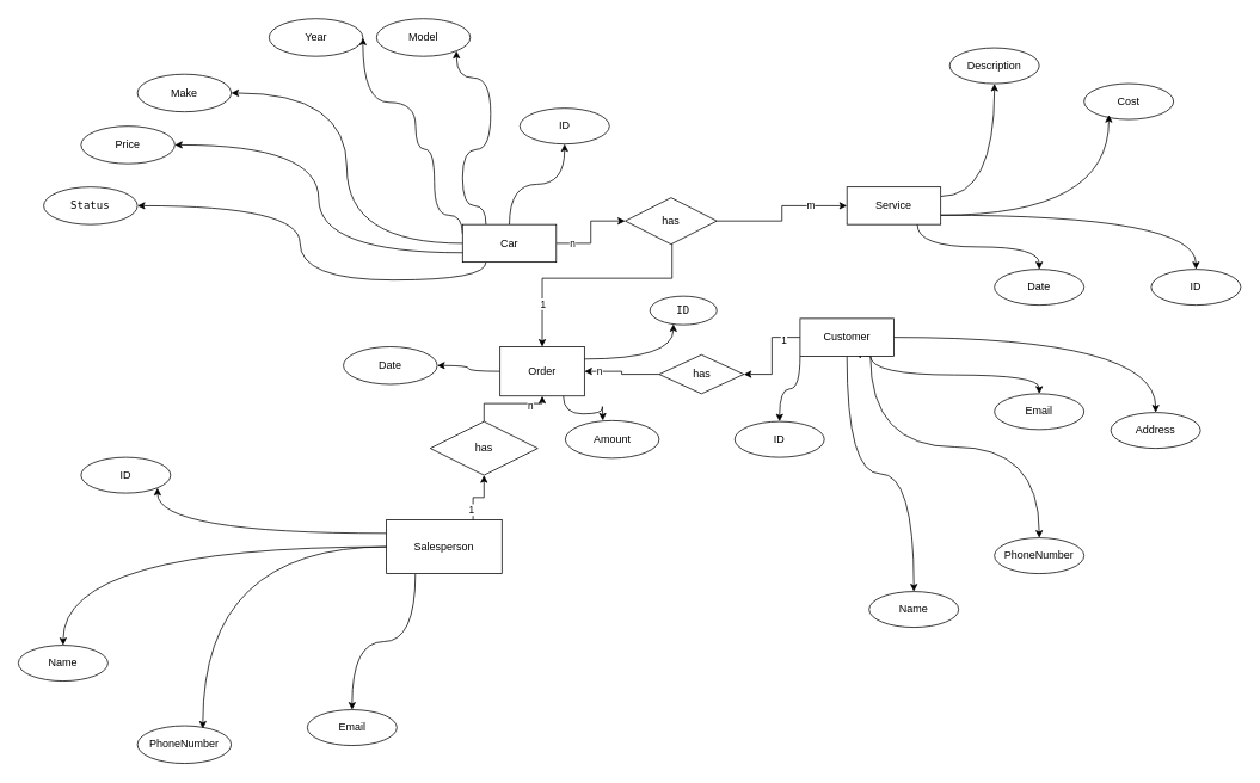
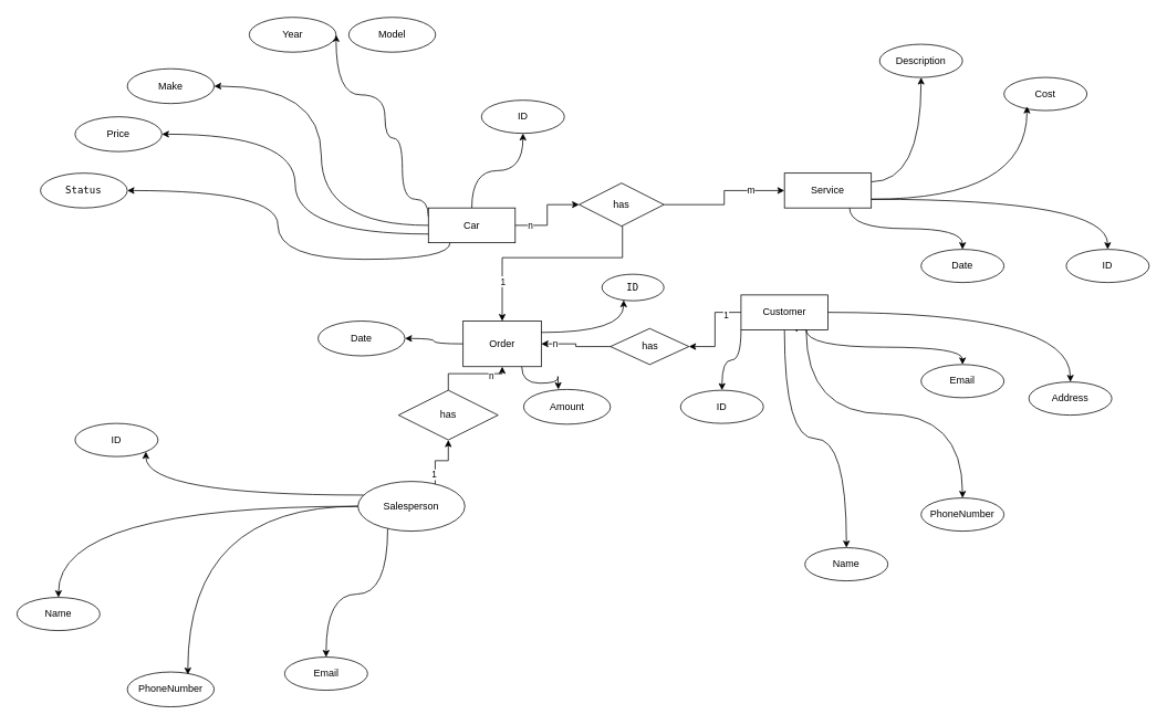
- <mxCell id="15" style="edgeStyle=orthogonalEdgeStyle;rounded=0;orthogonalLoop=1;jettySize=auto;html=1;exitX=0.25;exitY=0;exitDx=0;exitDy=0;entryX=1;entryY=1;entryDx=0;entryDy=0;curved=1;" edge="1" parent="1" source="21" target="34"><mxGeometry relative="1" as="geometry"><Array as="points"><mxPoint x="516" y="229" /><mxPoint x="516" y="166" /><mxPoint x="547.412" y="166" /><mxPoint x="547.412" y="86.2" /></Array></mxGeometry></mxCell>
- <mxCell id="27" value="Salesperson" style="whiteSpace=wrap;html=1;align=center;" vertex="1" parent="1"><mxGeometry x="431.12" y="580" width="128.88" height="60" as="geometry" /></mxCell>
+ <mxCell id="27" value="Salesperson" style="ellipse;whiteSpace=wrap;html=1;align=center;" vertex="1" parent="1"><mxGeometry x="431.12" y="580" width="128.88" height="60" as="geometry" /></mxCell>
